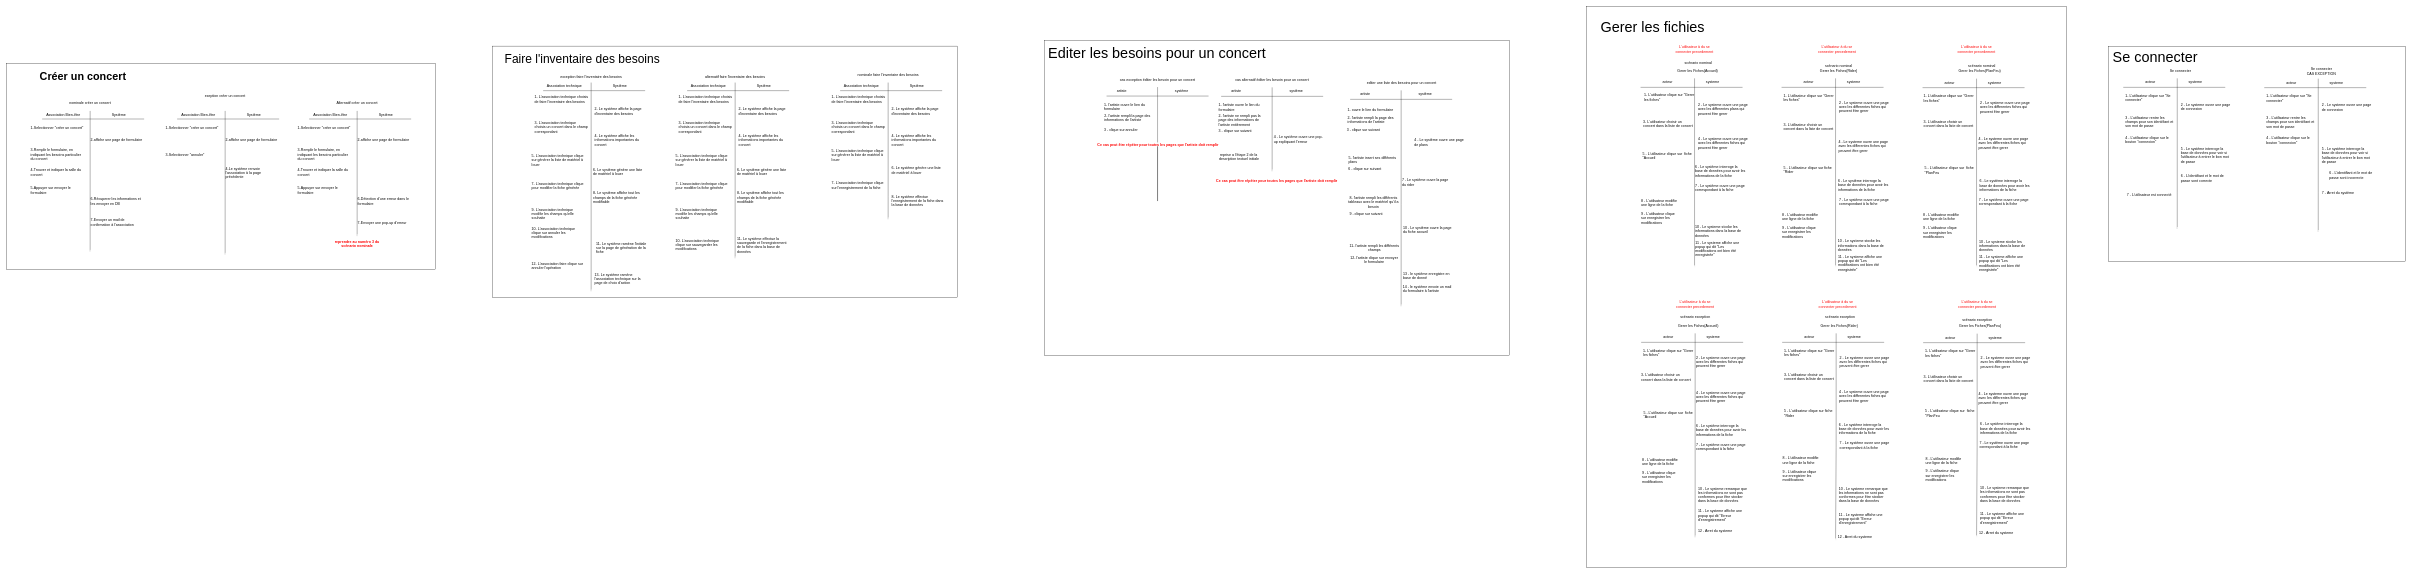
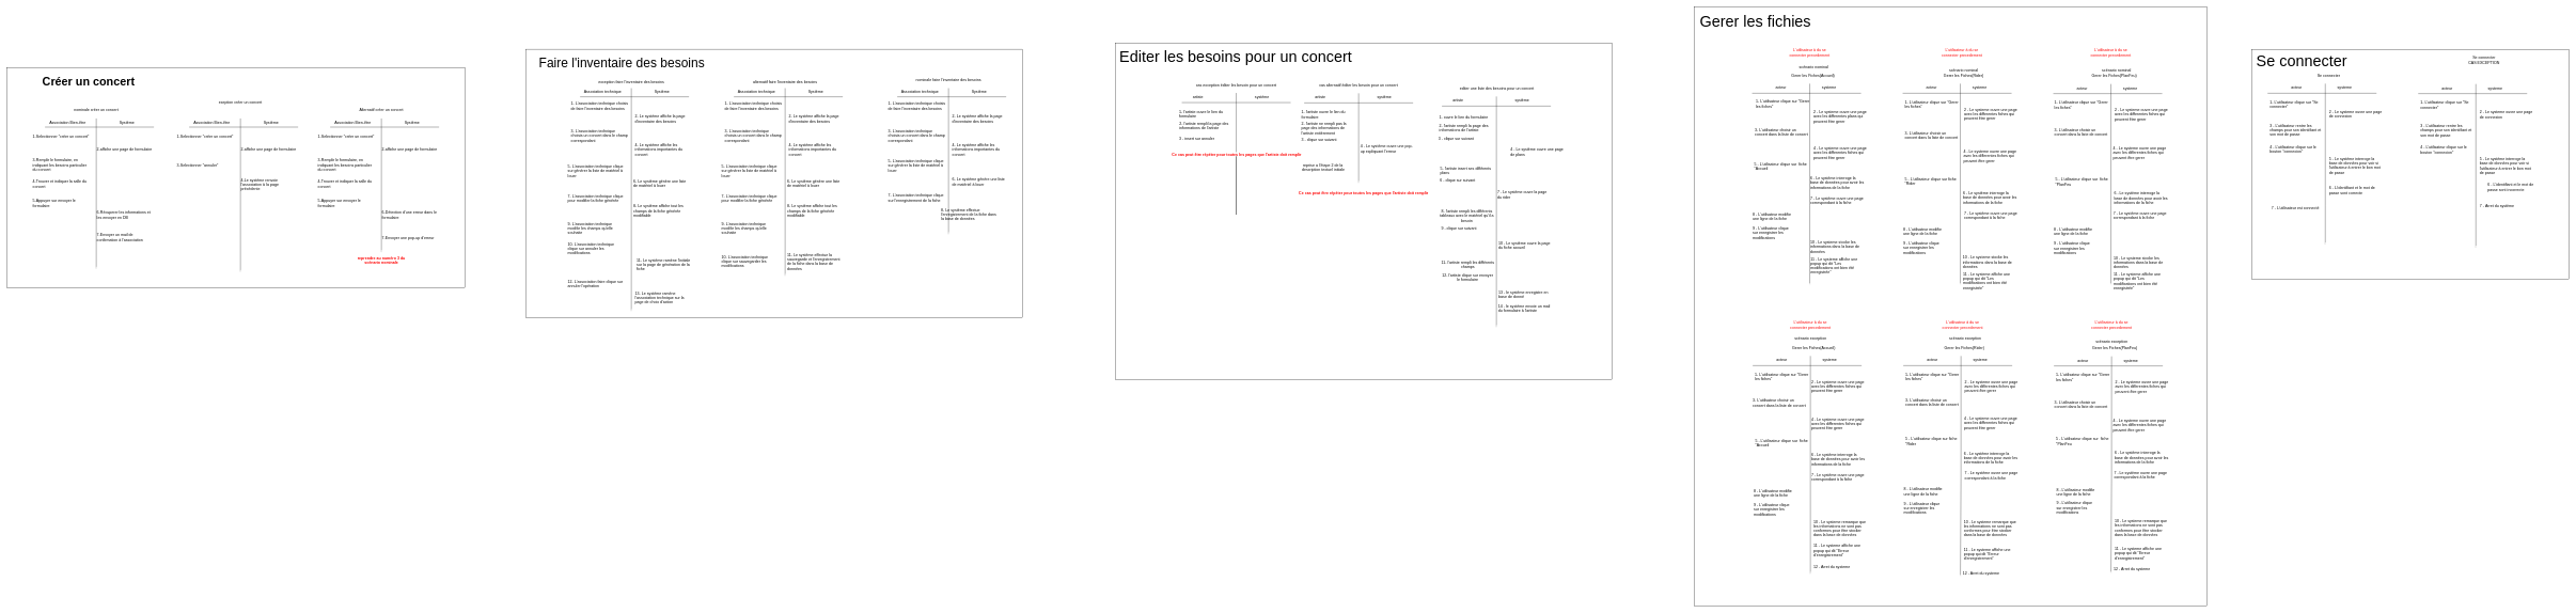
- <mxCell id="268" value="&lt;font style=&quot;font-size: 48px;&quot;&gt;Gerer les fichies&lt;/font&gt;" style="text;html=1;align=center;verticalAlign=middle;resizable=0;points=[];autosize=1;strokeColor=none;fillColor=none;" vertex="1" parent="1"><mxGeometry x="5323" y="55" width="370" height="70" as="geometry" /></mxCell>
+ <mxCell id="268" value="&lt;font style=&quot;font-size: 48px;&quot;&gt;Gerer les fichies&lt;/font&gt;" style="text;html=1;align=center;verticalAlign=middle;resizable=0;points=[];autosize=1;strokeColor=none;fillColor=none;" vertex="1" parent="1"><mxGeometry x="5293" y="30" width="370" height="70" as="geometry" /></mxCell>
- <mxCell id="148" value="Se connecter&lt;br&gt;CAS EXCEPTION" style="text;html=1;align=center;verticalAlign=middle;resizable=0;points=[];autosize=1;strokeColor=none;fillColor=none;" vertex="1" parent="134"><mxGeometry x="649" y="63" width="120" height="40" as="geometry" /></mxCell>
+ <mxCell id="148" value="Se connecter&lt;br&gt;CAS EXCEPTION" style="text;html=1;align=center;verticalAlign=middle;resizable=0;points=[];autosize=1;strokeColor=none;fillColor=none;" vertex="1" parent="134"><mxGeometry x="664" y="13" width="120" height="40" as="geometry" /></mxCell>
- <mxCell id="54" value="&lt;div align=&quot;left&quot;&gt;3 - clique sur annuler&lt;br&gt;&lt;/div&gt;" style="text;html=1;strokeColor=none;fillColor=none;align=left;verticalAlign=middle;whiteSpace=wrap;rounded=0;" vertex="1" parent="1"><mxGeometry x="3678" y="406" width="170" height="50" as="geometry" /></mxCell>
+ <mxCell id="54" value="&lt;div align=&quot;left&quot;&gt;3 - insert sur annuler&lt;br&gt;&lt;/div&gt;" style="text;html=1;strokeColor=none;fillColor=none;align=left;verticalAlign=middle;whiteSpace=wrap;rounded=0;" vertex="1" parent="1"><mxGeometry x="3678" y="406" width="170" height="50" as="geometry" /></mxCell>
- <mxCell id="98" value="&lt;div align=&quot;left&quot;&gt;8- Le système effectue l'enregistrement de la fiche dans la base de données&lt;/div&gt;" style="text;html=1;strokeColor=none;fillColor=none;align=left;verticalAlign=middle;whiteSpace=wrap;rounded=0;" vertex="1" parent="1"><mxGeometry x="2970" y="653" width="180" height="30" as="geometry" /></mxCell>
+ <mxCell id="98" value="&lt;div align=&quot;left&quot;&gt;8- Le système effectue l'enregistrement de la fiche dans la base de données&lt;/div&gt;" style="text;html=1;strokeColor=none;fillColor=none;align=left;verticalAlign=middle;whiteSpace=wrap;rounded=0;" vertex="1" parent="1"><mxGeometry x="2935" y="653" width="180" height="30" as="geometry" /></mxCell>
